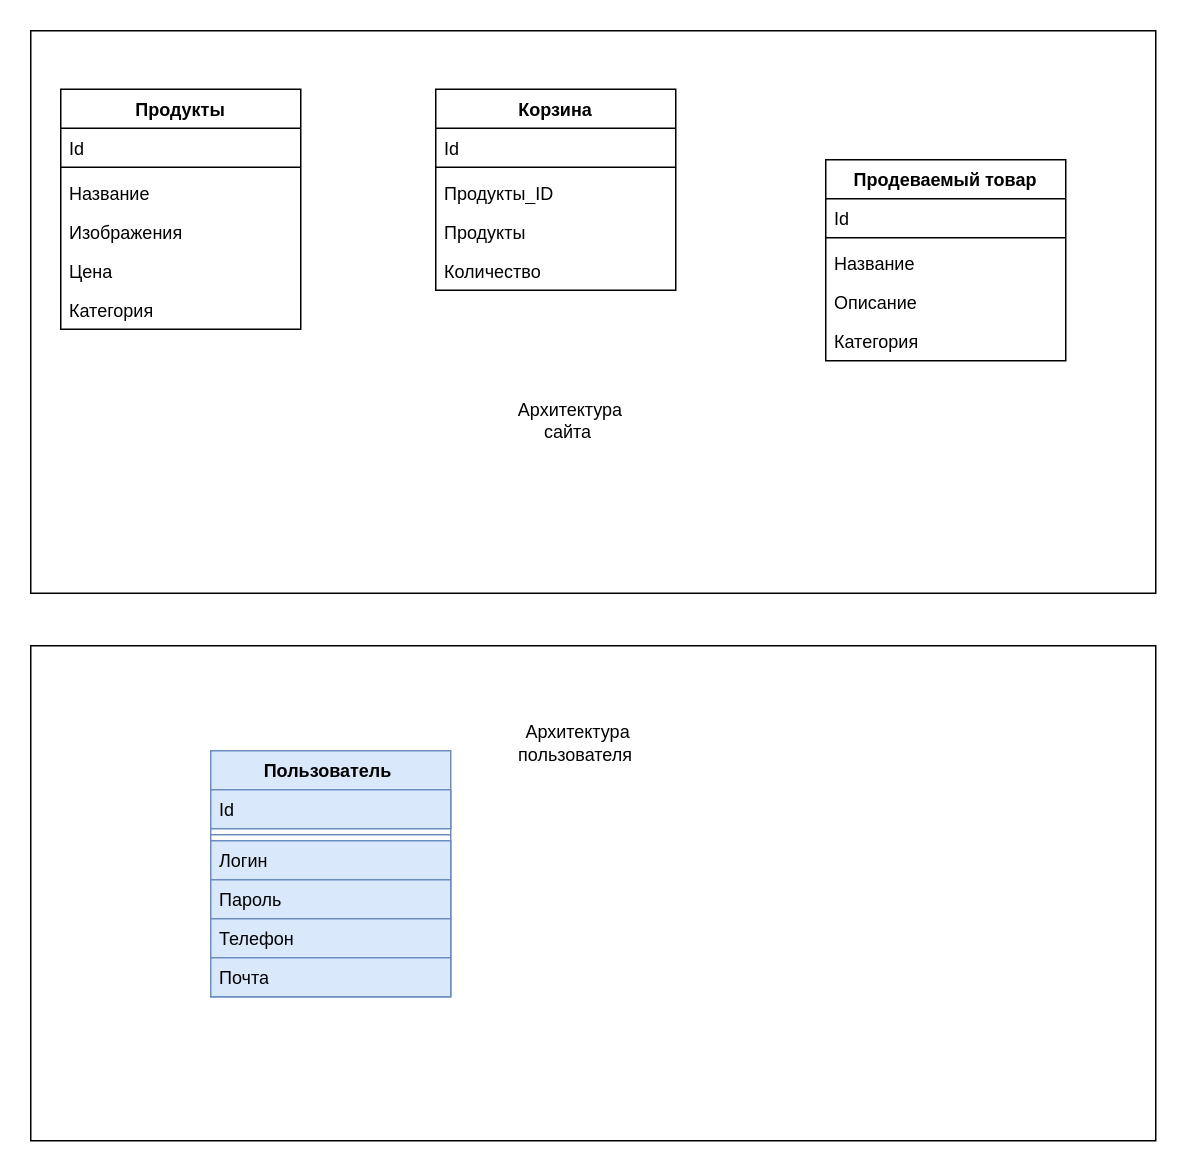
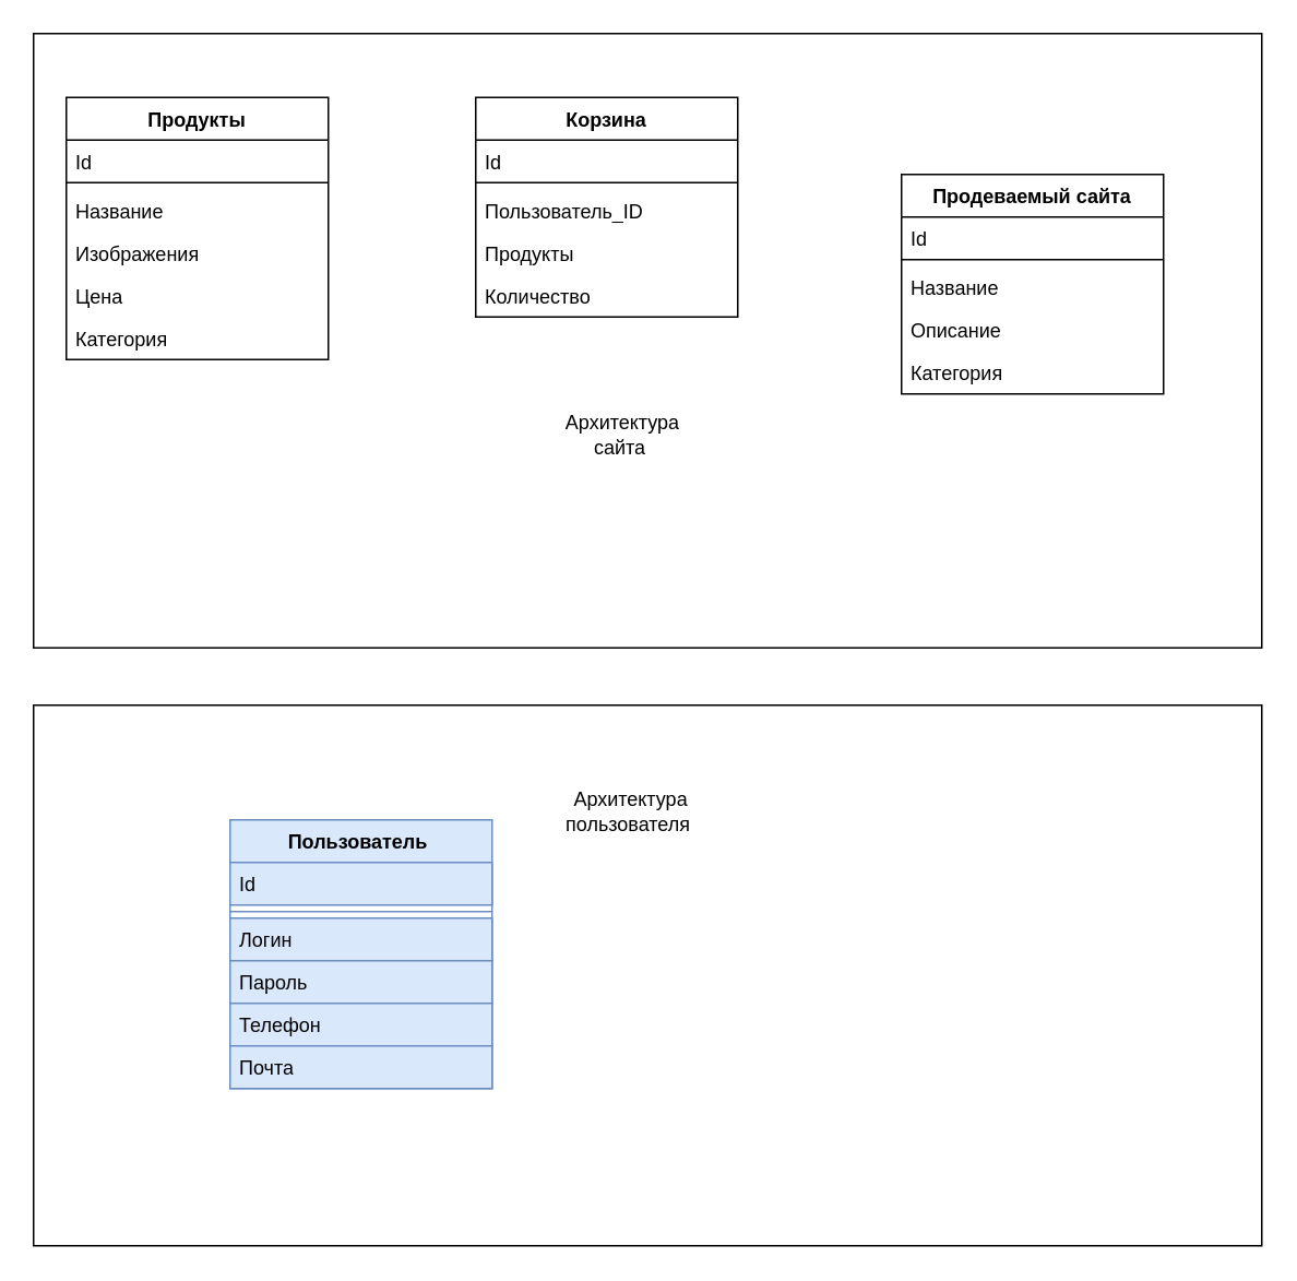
- <mxCell id="24" value="Продеваемый товар" style="swimlane;fontStyle=1;align=center;verticalAlign=top;childLayout=stackLayout;horizontal=1;startSize=26;horizontalStack=0;resizeParent=1;resizeParentMax=0;resizeLast=0;collapsible=1;marginBottom=0;whiteSpace=wrap;html=1;" parent="1" vertex="1"><mxGeometry x="550" y="106" width="160" height="134" as="geometry" /></mxCell>
+ <mxCell id="24" value="Продеваемый сайта" style="swimlane;fontStyle=1;align=center;verticalAlign=top;childLayout=stackLayout;horizontal=1;startSize=26;horizontalStack=0;resizeParent=1;resizeParentMax=0;resizeLast=0;collapsible=1;marginBottom=0;whiteSpace=wrap;html=1;" parent="1" vertex="1"><mxGeometry x="550" y="106" width="160" height="134" as="geometry" /></mxCell>
- <mxCell id="14" value="Продукты_ID" style="text;strokeColor=none;fillColor=none;align=left;verticalAlign=top;spacingLeft=4;spacingRight=4;overflow=hidden;rotatable=0;points=[[0,0.5],[1,0.5]];portConstraint=eastwest;whiteSpace=wrap;html=1;" parent="11" vertex="1"><mxGeometry y="56" width="160" height="26" as="geometry" /></mxCell>
+ <mxCell id="14" value="Пользователь_ID" style="text;strokeColor=none;fillColor=none;align=left;verticalAlign=top;spacingLeft=4;spacingRight=4;overflow=hidden;rotatable=0;points=[[0,0.5],[1,0.5]];portConstraint=eastwest;whiteSpace=wrap;html=1;" parent="11" vertex="1"><mxGeometry y="56" width="160" height="26" as="geometry" /></mxCell>
- <mxCell id="30" value="Архитектура сайта&amp;nbsp;" style="text;html=1;align=center;verticalAlign=middle;whiteSpace=wrap;rounded=0;" parent="1" vertex="1"><mxGeometry x="330" y="255" width="100" height="50" as="geometry" /></mxCell>
+ <mxCell id="30" value="Архитектура сайта&amp;nbsp;" style="text;html=1;align=center;verticalAlign=middle;whiteSpace=wrap;rounded=0;" parent="1" vertex="1"><mxGeometry x="330" y="240" width="100" height="50" as="geometry" /></mxCell>
